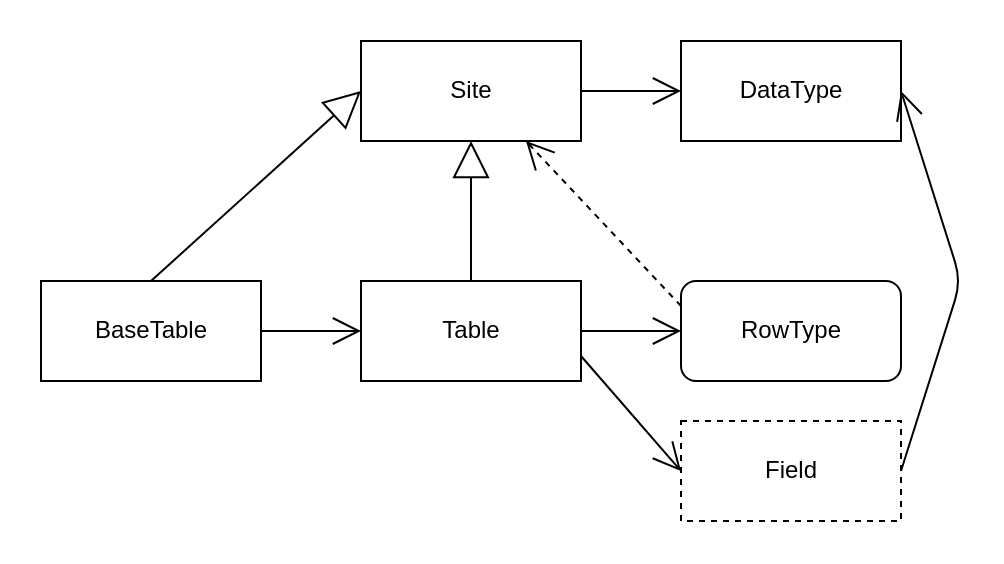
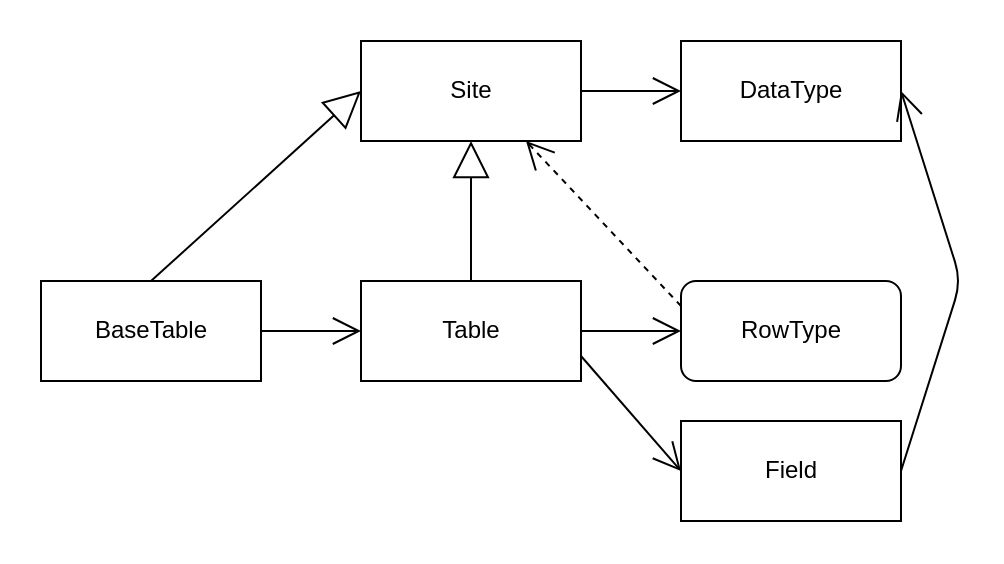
- <mxCell id="7" value="Field" style="html=1;dashed=1;" parent="1" vertex="1"><mxGeometry x="340" y="210" width="110" height="50" as="geometry" /></mxCell>
+ <mxCell id="7" value="Field" style="html=1;" parent="1" vertex="1"><mxGeometry x="340" y="210" width="110" height="50" as="geometry" /></mxCell>
